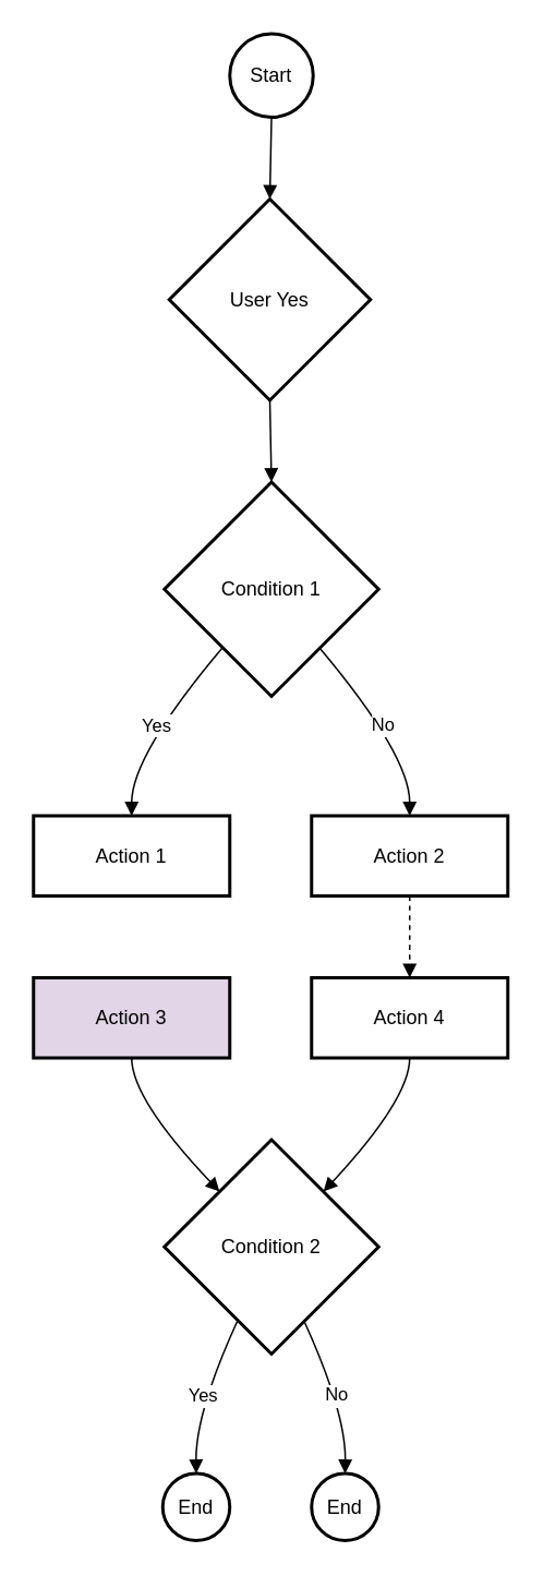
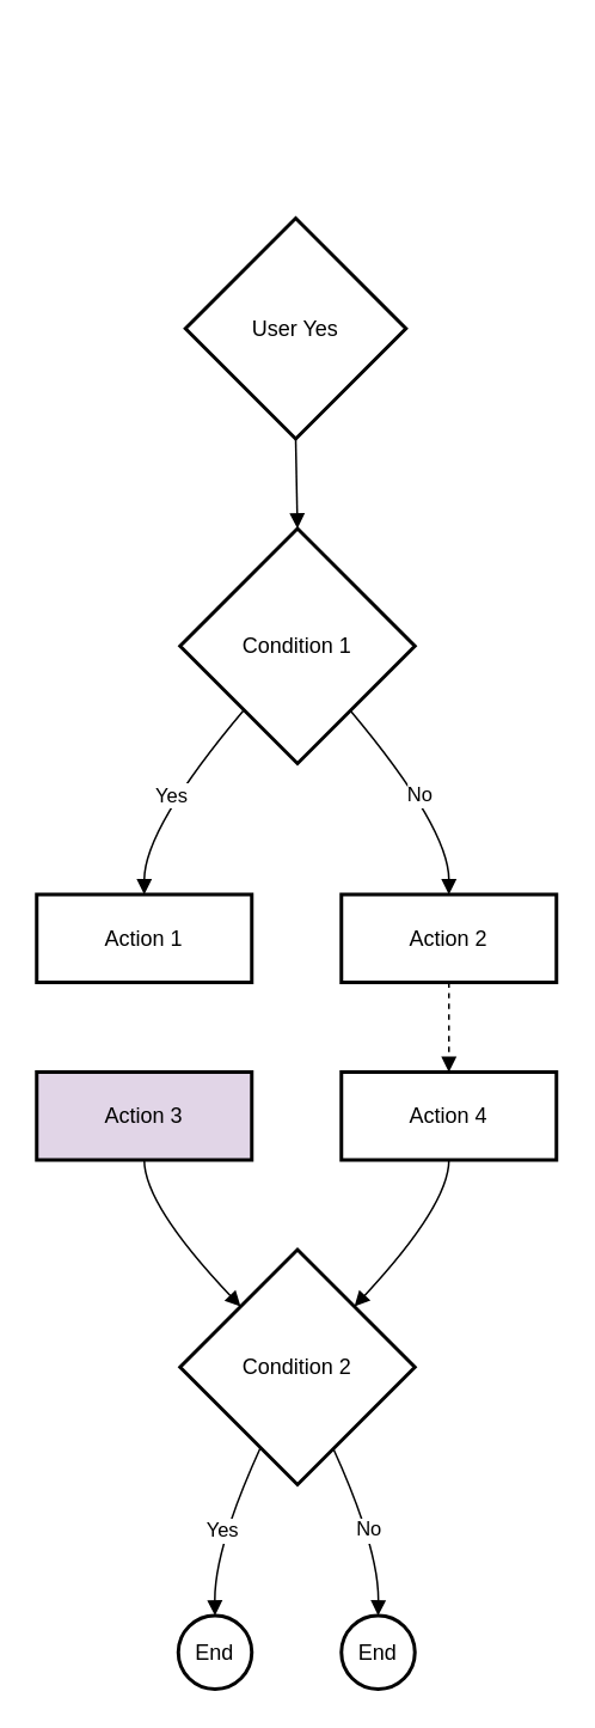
- <mxCell id="2" value="Start" style="ellipse;aspect=fixed;strokeWidth=2;whiteSpace=wrap;" vertex="1" parent="1"><mxGeometry x="140" y="20" width="51" height="51" as="geometry" /></mxCell>
- <mxCell id="12" value="" style="curved=1;startArrow=none;endArrow=block;exitX=0.49;exitY=0.99;entryX=0.5;entryY=0;" edge="1" parent="1" source="2" target="3"><mxGeometry relative="1" as="geometry"><Array as="points" /></mxGeometry></mxCell>
